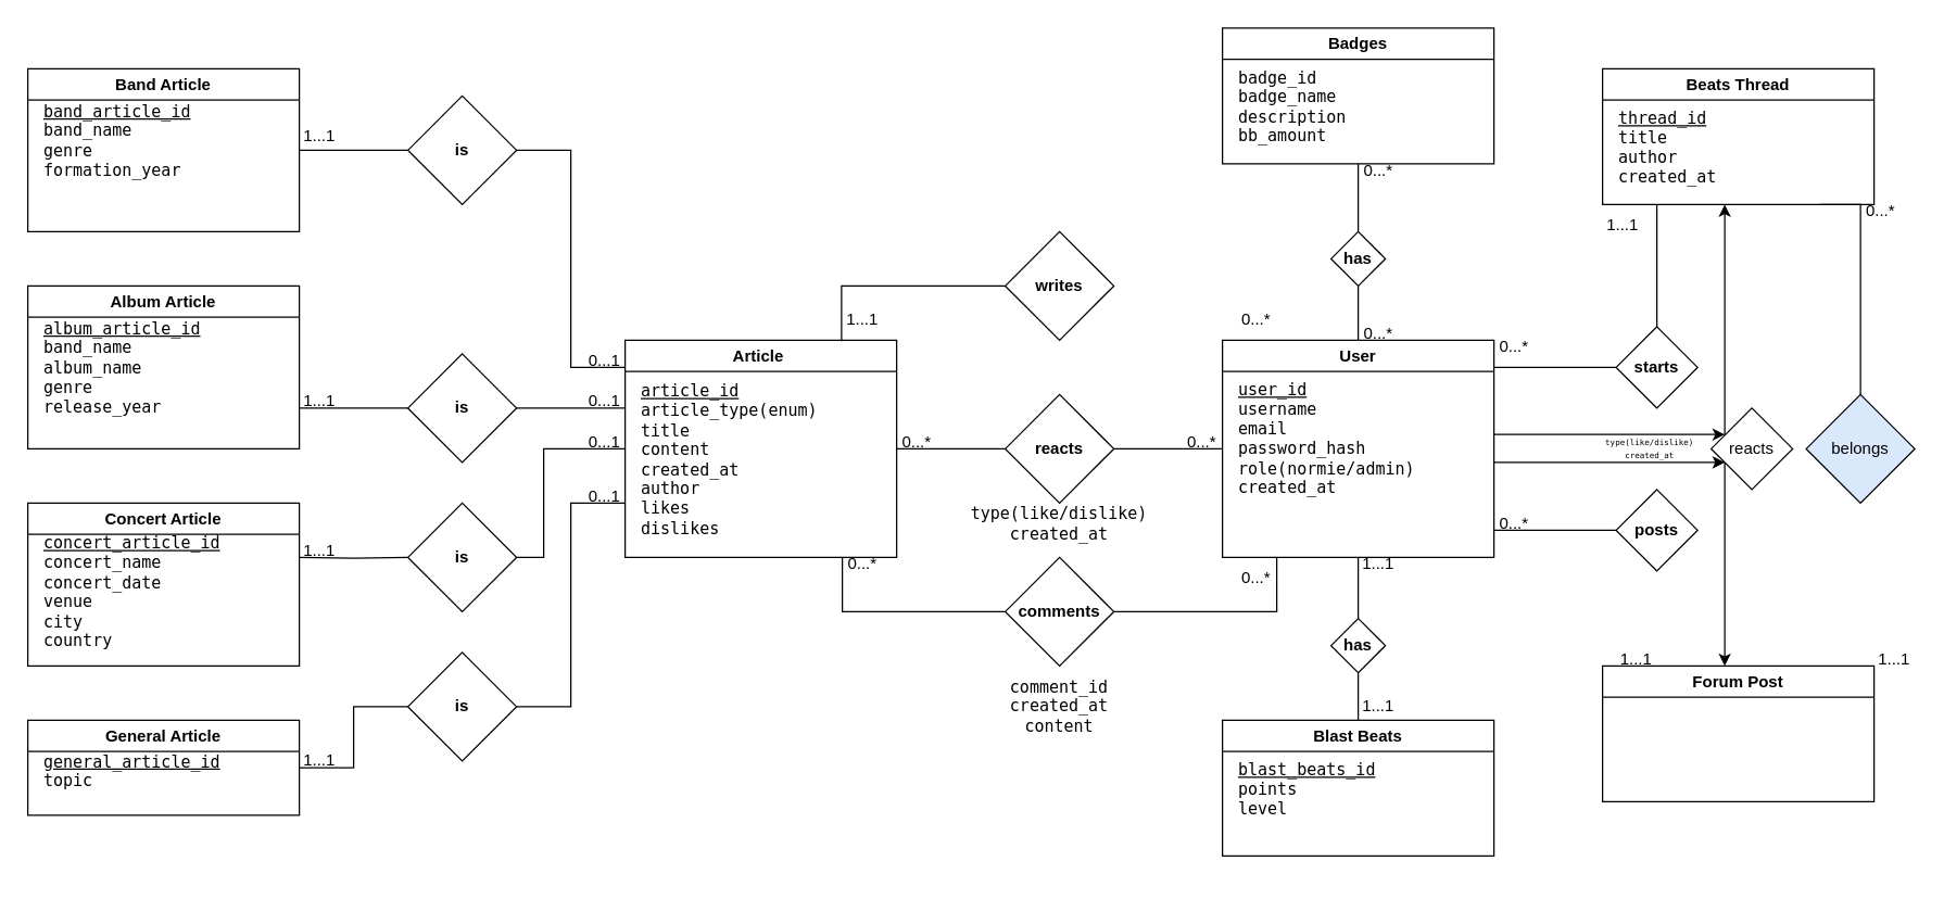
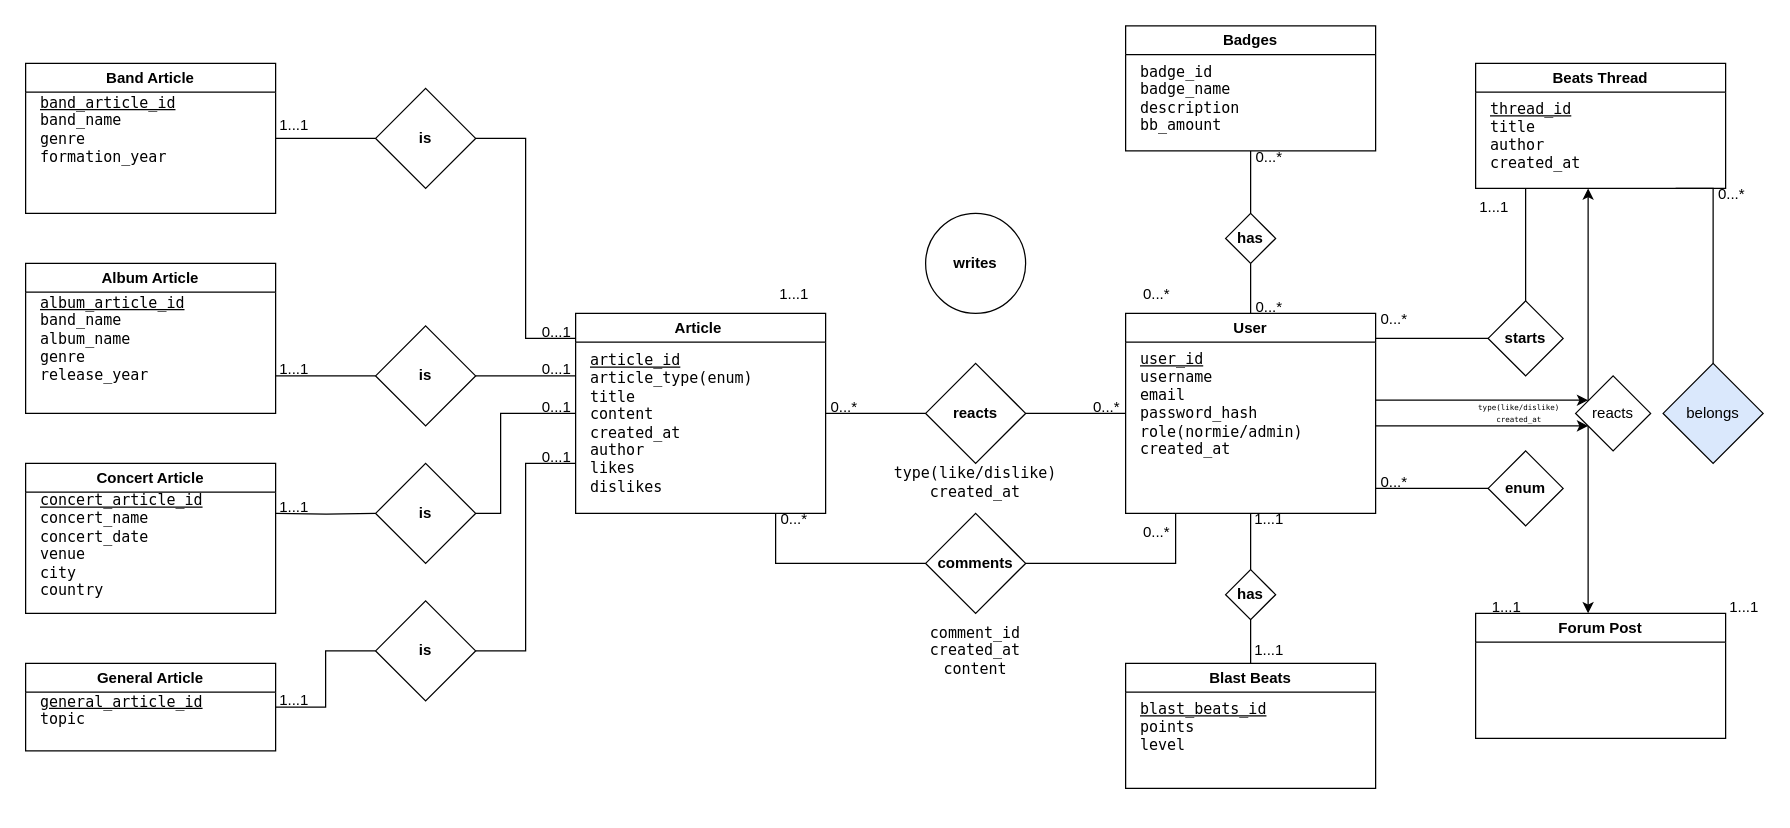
- <mxCell id="58" style="edgeStyle=orthogonalEdgeStyle;rounded=0;orthogonalLoop=1;jettySize=auto;html=1;entryX=0.797;entryY=0.004;entryDx=0;entryDy=0;entryPerimeter=0;endArrow=none;startFill=0;" parent="1" source="50" target="3" edge="1"><mxGeometry relative="1" as="geometry" /></mxCell>
- <mxCell id="50" value="writes" style="rhombus;whiteSpace=wrap;html=1;fontStyle=1;startSize=23;" parent="1" vertex="1"><mxGeometry x="740" y="170" width="80" height="80" as="geometry" /></mxCell>
+ <mxCell id="50" value="writes" style="ellipse;whiteSpace=wrap;html=1;fontStyle=1;startSize=23;" parent="1" vertex="1"><mxGeometry x="740" y="170" width="80" height="80" as="geometry" /></mxCell>
- <mxCell id="68" value="posts" style="rhombus;whiteSpace=wrap;html=1;fontStyle=1;startSize=23;" parent="1" vertex="1"><mxGeometry x="1190" y="360" width="60" height="60" as="geometry" /></mxCell>
+ <mxCell id="68" value="enum" style="rhombus;whiteSpace=wrap;html=1;fontStyle=1;startSize=23;" parent="1" vertex="1"><mxGeometry x="1190" y="360" width="60" height="60" as="geometry" /></mxCell>
